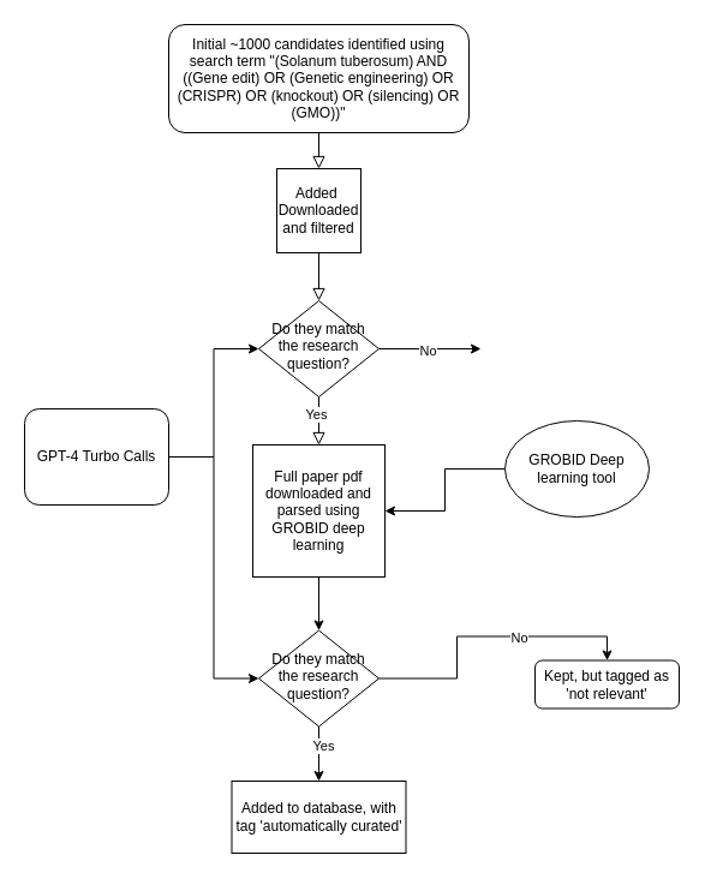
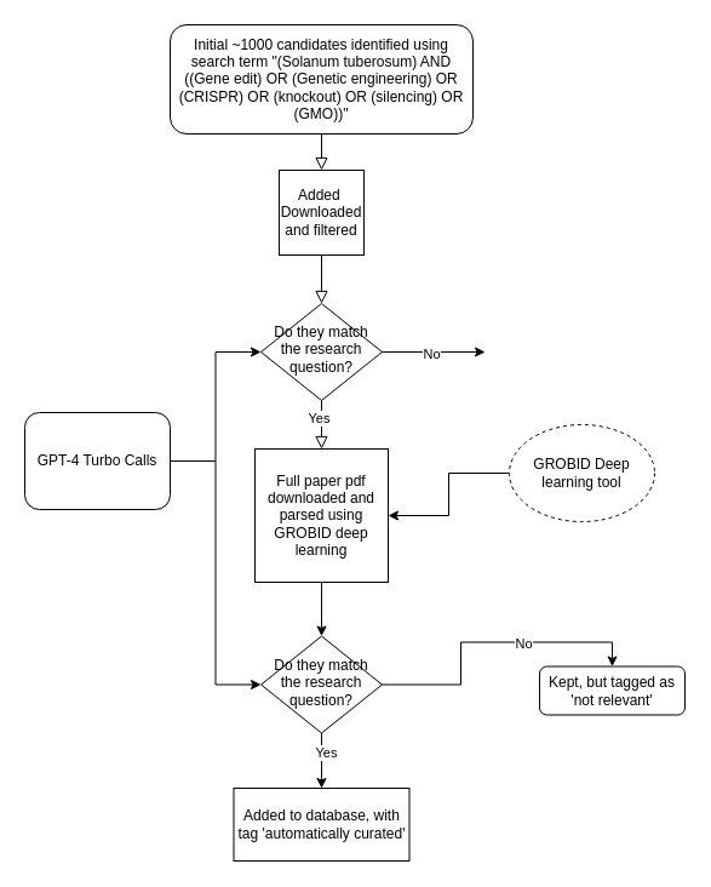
- <mxCell id="21" value="GROBID Deep learning tool" style="ellipse;whiteSpace=wrap;html=1;" vertex="1" parent="1"><mxGeometry x="420" y="350" width="120" height="80" as="geometry" /></mxCell>
+ <mxCell id="21" value="GROBID Deep learning tool" style="ellipse;whiteSpace=wrap;html=1;dashed=1;" vertex="1" parent="1"><mxGeometry x="420" y="350" width="120" height="80" as="geometry" /></mxCell>
